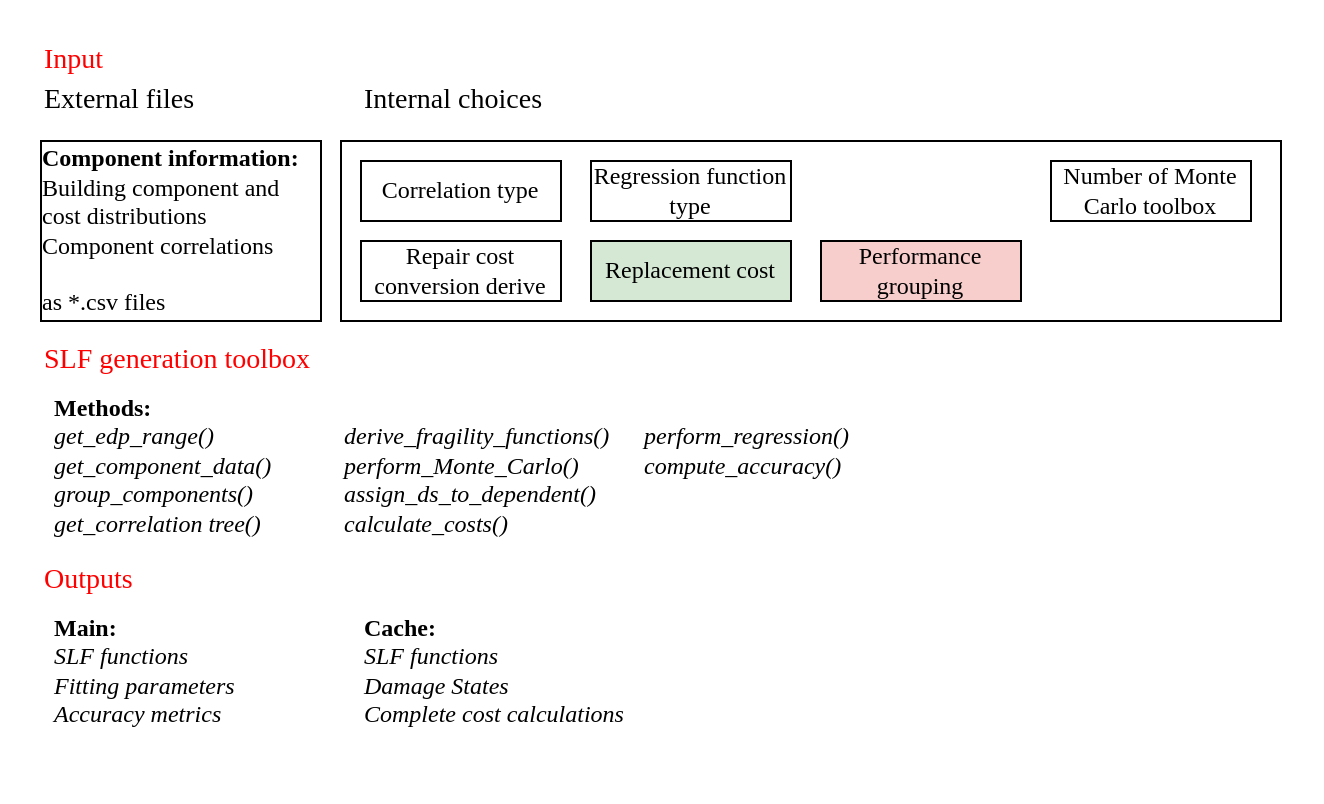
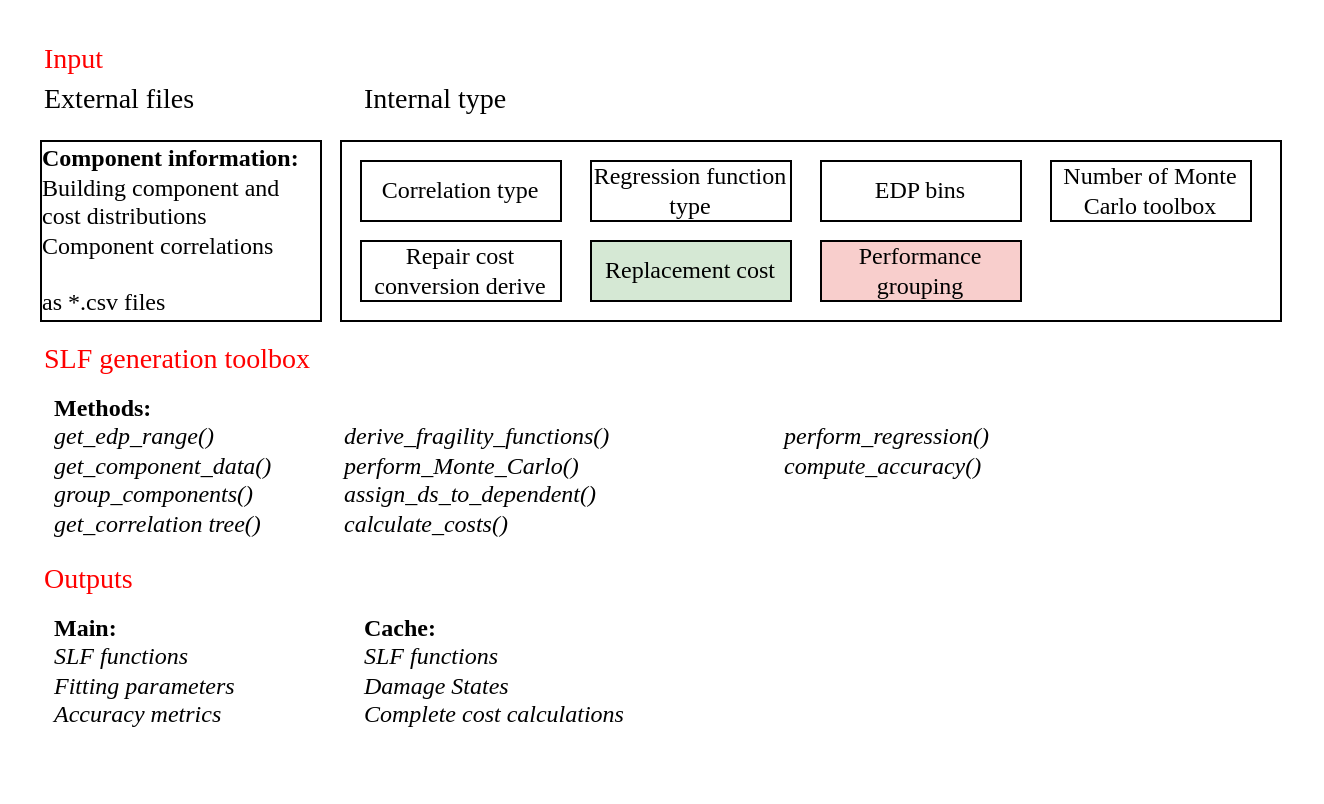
- <mxCell id="6" value="Internal choices" style="text;html=1;strokeColor=none;fillColor=none;align=left;verticalAlign=middle;whiteSpace=wrap;rounded=0;fontFamily=Times New Roman;fontSize=14;fontStyle=0" vertex="1" parent="1"><mxGeometry x="180" y="40" width="120" height="20" as="geometry" /></mxCell>
+ <mxCell id="6" value="Internal type" style="text;html=1;strokeColor=none;fillColor=none;align=left;verticalAlign=middle;whiteSpace=wrap;rounded=0;fontFamily=Times New Roman;fontSize=14;fontStyle=0" vertex="1" parent="1"><mxGeometry x="180" y="40" width="120" height="20" as="geometry" /></mxCell>
+ <mxCell id="9" value="EDP bins" style="rounded=0;whiteSpace=wrap;html=1;fontFamily=Times New Roman;fontSize=12;fontColor=#000000;align=center;" vertex="1" parent="1"><mxGeometry x="410" y="80" width="100" height="30" as="geometry" /></mxCell>
- <mxCell id="17" value="&lt;br&gt;&lt;i&gt;perform_regression()&lt;br&gt;compute_accuracy()&lt;/i&gt;" style="text;whiteSpace=wrap;html=1;fontSize=12;fontFamily=Times New Roman;fontColor=#000000;" vertex="1" parent="1"><mxGeometry x="320" y="190" width="150" height="80" as="geometry" /></mxCell>
+ <mxCell id="17" value="&lt;br&gt;&lt;i&gt;perform_regression()&lt;br&gt;compute_accuracy()&lt;/i&gt;" style="text;whiteSpace=wrap;html=1;fontSize=12;fontFamily=Times New Roman;fontColor=#000000;" vertex="1" parent="1"><mxGeometry x="390" y="190" width="150" height="80" as="geometry" /></mxCell>
